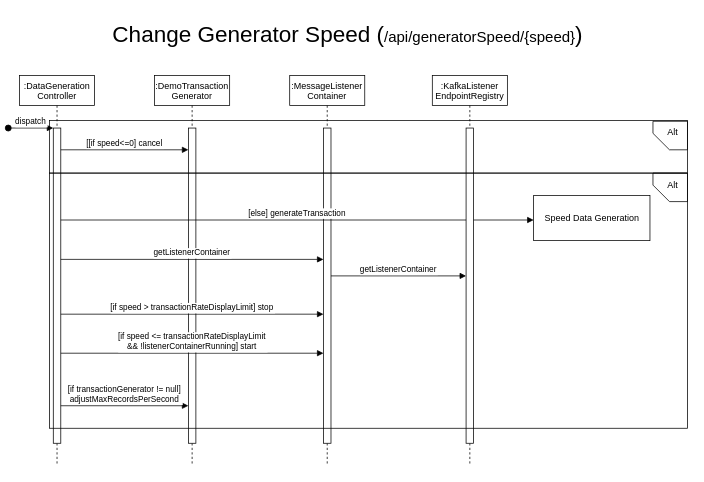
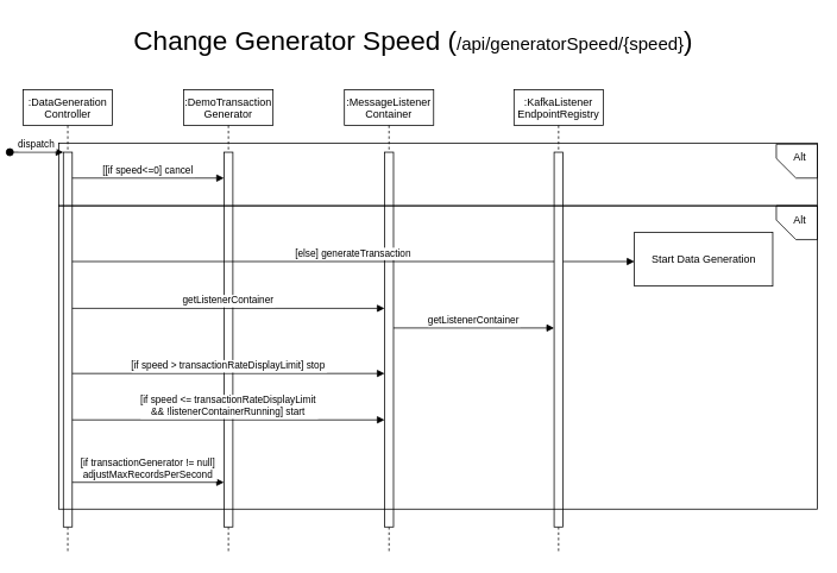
- <mxCell id="12" value="Speed Data Generation" style="text;html=1;strokeColor=none;fillColor=none;align=center;verticalAlign=middle;whiteSpace=wrap;rounded=0;" vertex="1" parent="1"><mxGeometry x="705.5" y="281" width="155" height="20" as="geometry" /></mxCell>
+ <mxCell id="12" value="Start Data Generation" style="text;html=1;strokeColor=none;fillColor=none;align=center;verticalAlign=middle;whiteSpace=wrap;rounded=0;" vertex="1" parent="1"><mxGeometry x="705.5" y="281" width="155" height="20" as="geometry" /></mxCell>
